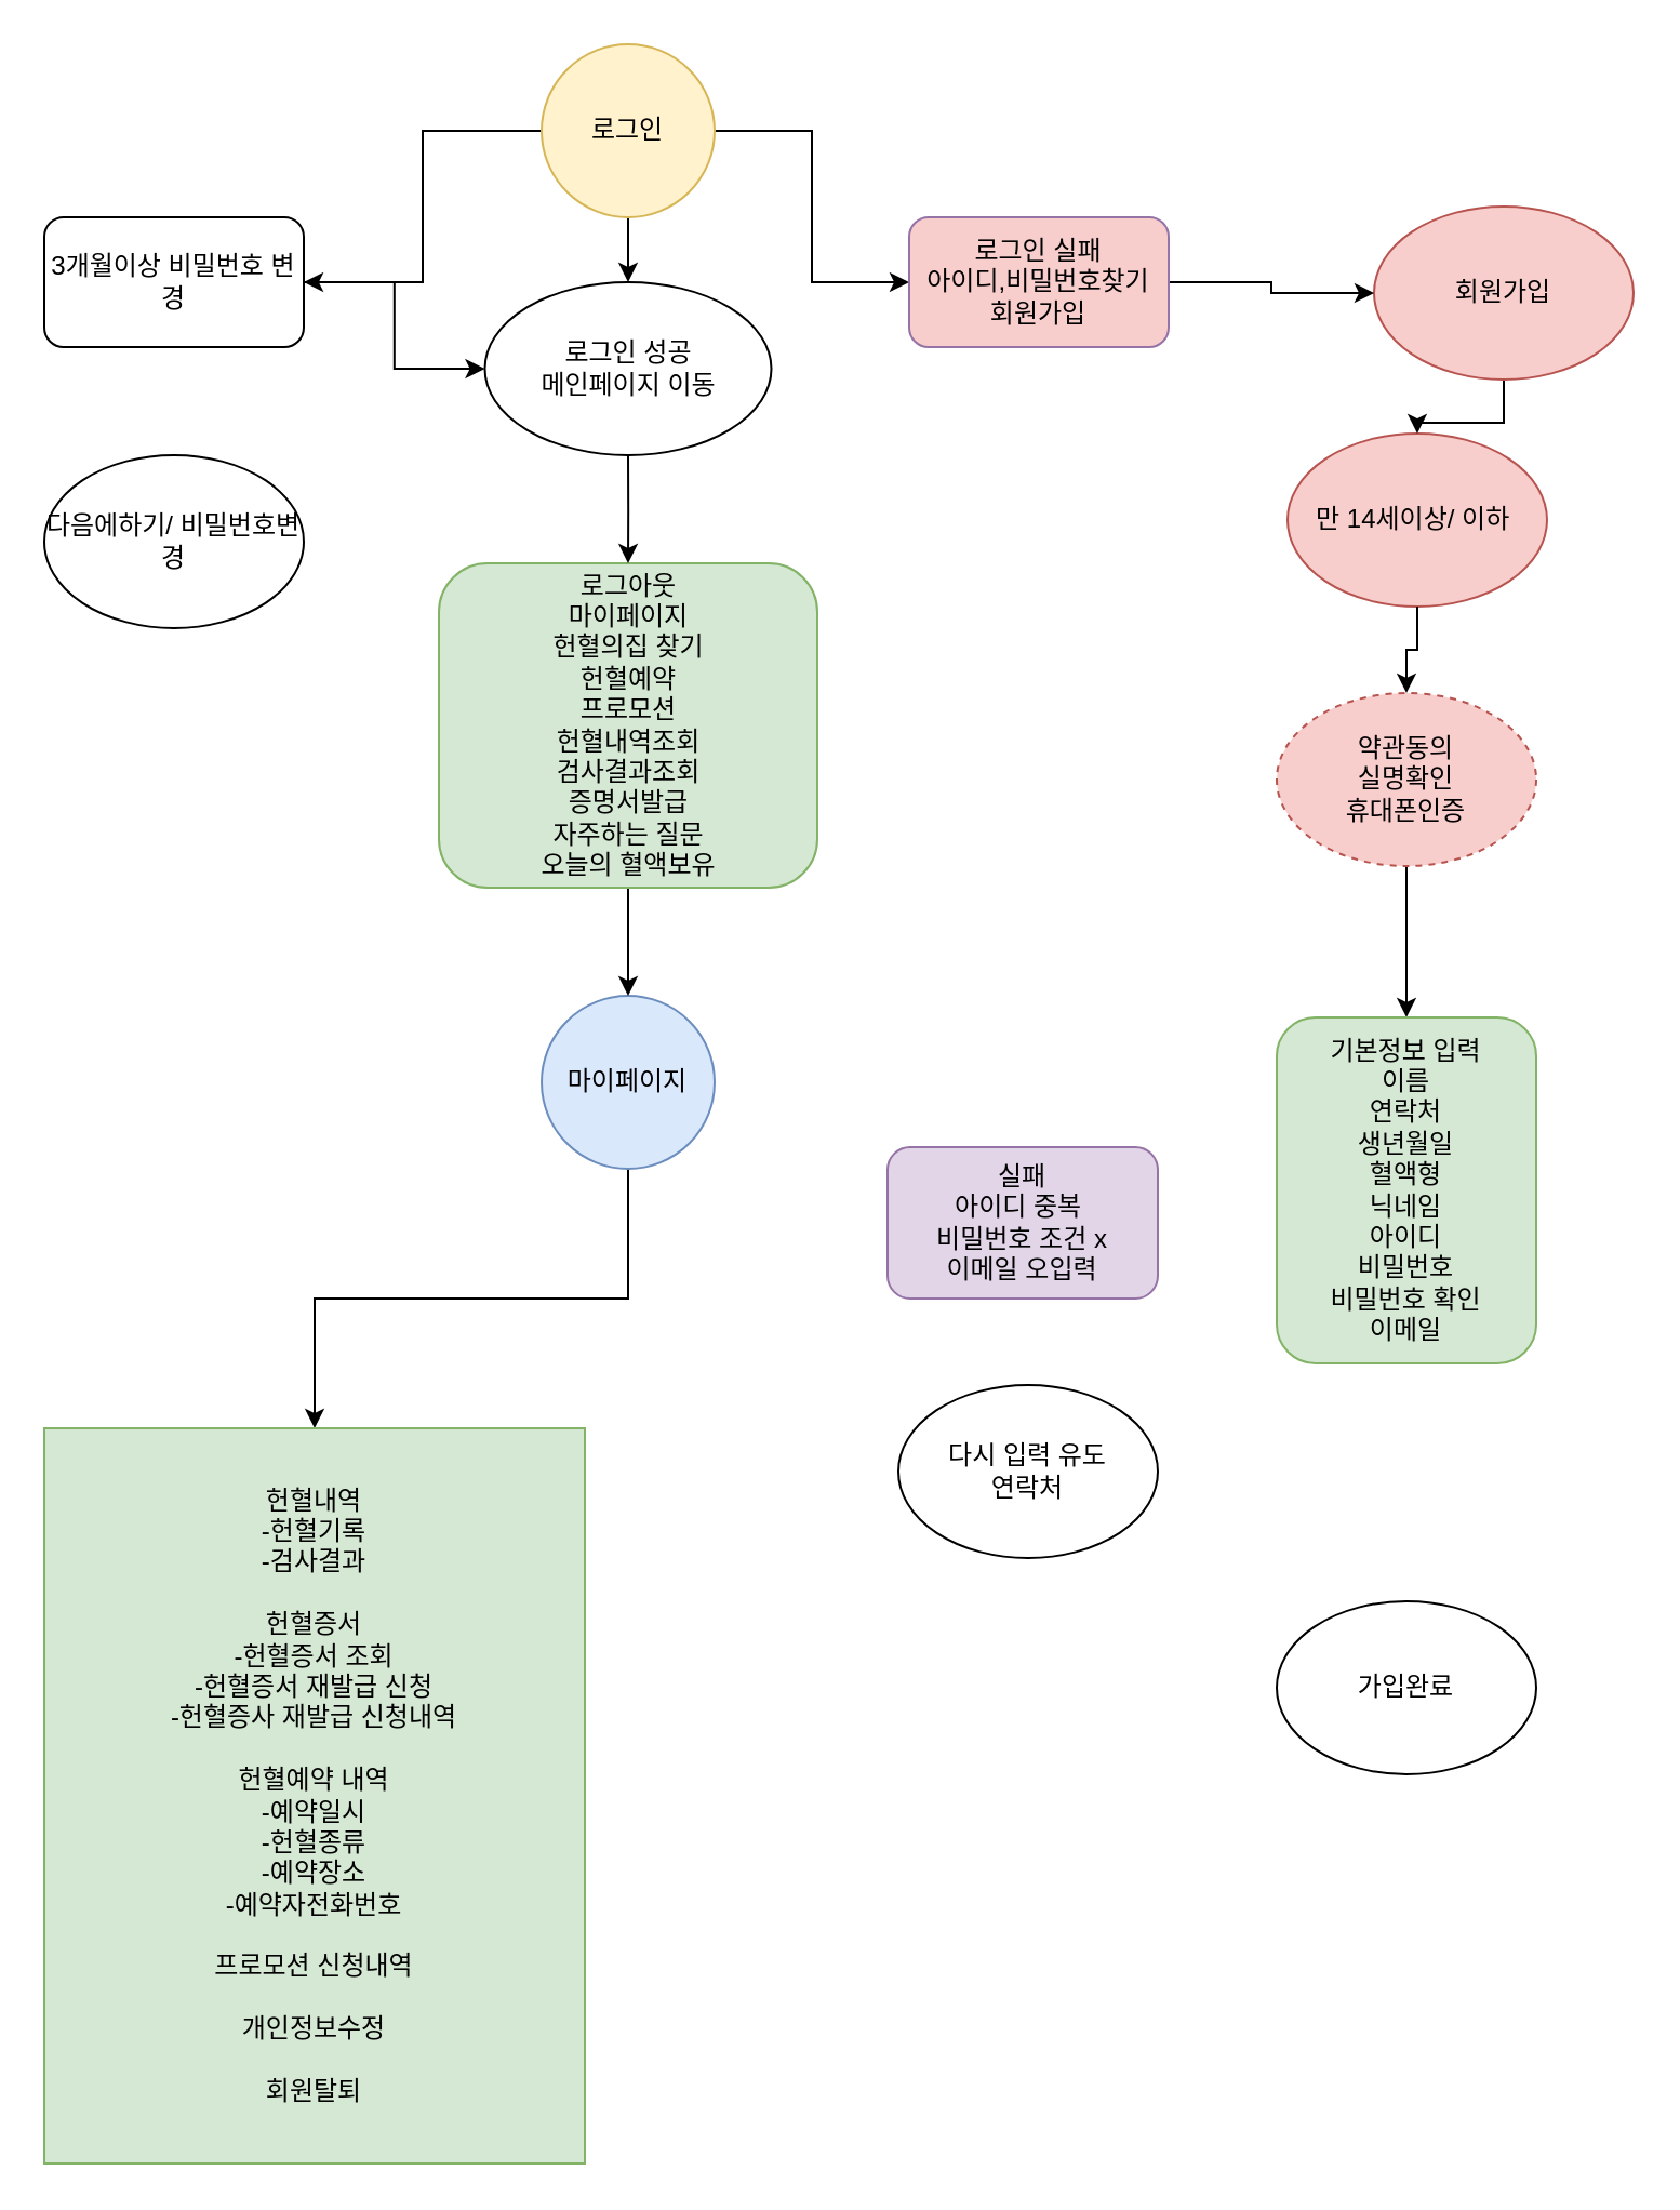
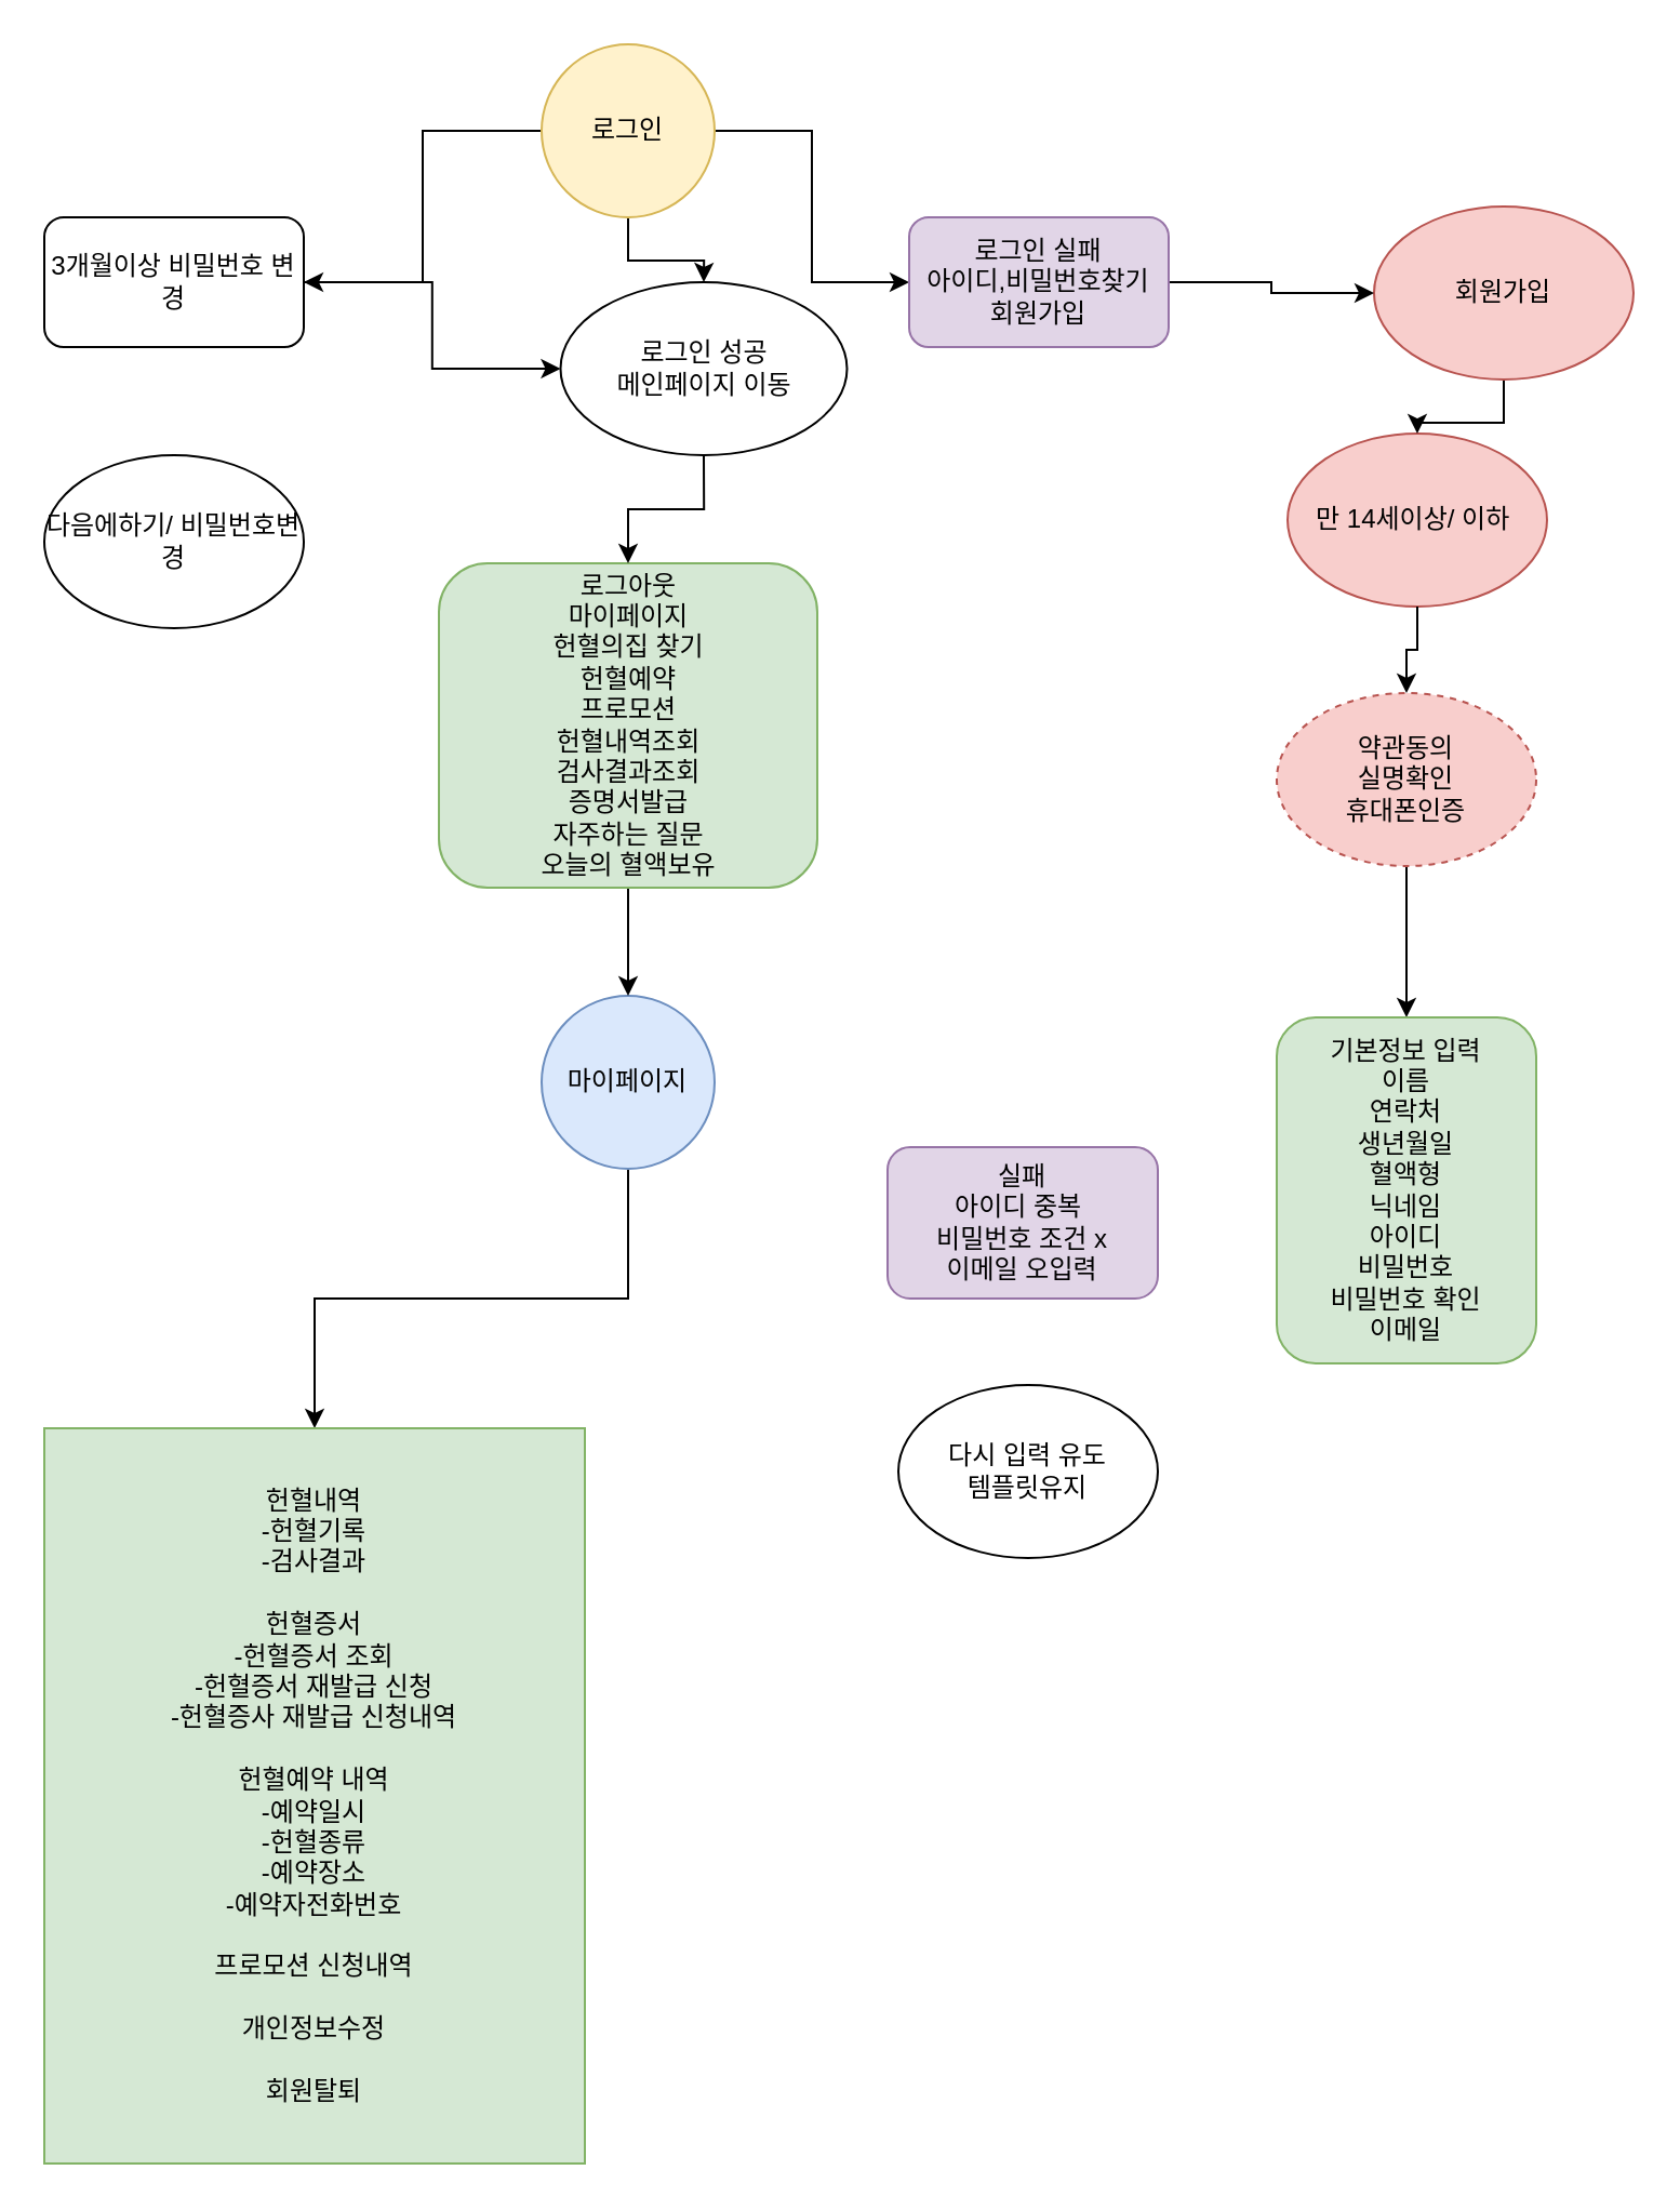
- <mxCell id="23" value="로그인 실패&lt;br&gt;아이디,비밀번호찾기&lt;br&gt;회원가입" style="rounded=1;whiteSpace=wrap;html=1;fillColor=#f8cecc;strokeColor=#9673a6;" vertex="1" parent="1"><mxGeometry x="420" y="100" width="120" height="60" as="geometry" /></mxCell>
+ <mxCell id="23" value="로그인 실패&lt;br&gt;아이디,비밀번호찾기&lt;br&gt;회원가입" style="rounded=1;whiteSpace=wrap;html=1;fillColor=#e1d5e7;strokeColor=#9673a6;" vertex="1" parent="1"><mxGeometry x="420" y="100" width="120" height="60" as="geometry" /></mxCell>
- <mxCell id="20" value="로그인 성공 &lt;br&gt;메인페이지 이동" style="ellipse;whiteSpace=wrap;html=1;" vertex="1" parent="1"><mxGeometry x="223.75" y="130" width="132.5" height="80" as="geometry" /></mxCell>
+ <mxCell id="20" value="로그인 성공 &lt;br&gt;메인페이지 이동" style="ellipse;whiteSpace=wrap;html=1;" vertex="1" parent="1"><mxGeometry x="258.75" y="130" width="132.5" height="80" as="geometry" /></mxCell>
- <mxCell id="27" value="다시 입력 유도&lt;br&gt;연락처" style="ellipse;whiteSpace=wrap;html=1;" vertex="1" parent="1"><mxGeometry x="415" y="640" width="120" height="80" as="geometry" /></mxCell>
+ <mxCell id="27" value="다시 입력 유도&lt;br&gt;템플릿유지" style="ellipse;whiteSpace=wrap;html=1;" vertex="1" parent="1"><mxGeometry x="415" y="640" width="120" height="80" as="geometry" /></mxCell>
- <mxCell id="13" value="가입완료" style="ellipse;whiteSpace=wrap;html=1;" vertex="1" parent="1"><mxGeometry x="590" y="740" width="120" height="80" as="geometry" /></mxCell>
